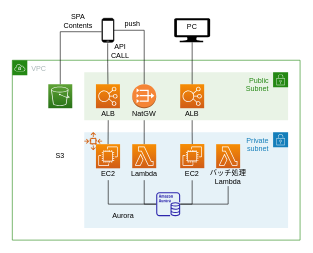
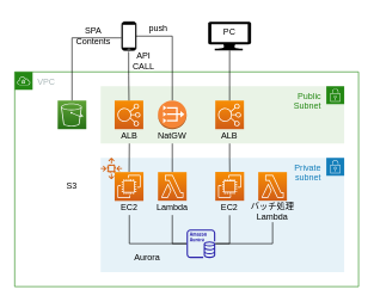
- <mxCell id="26" value="SPA&lt;br&gt;Contents" style="text;html=1;strokeColor=none;fillColor=none;align=center;verticalAlign=middle;whiteSpace=wrap;rounded=0;" parent="1" vertex="1"><mxGeometry x="100" width="60" height="30" as="geometry" y="20" /></mxCell>
+ <mxCell id="26" value="SPA&lt;br&gt;Contents" style="text;html=1;strokeColor=none;fillColor=none;align=center;verticalAlign=middle;whiteSpace=wrap;rounded=0;" parent="1" vertex="1"><mxGeometry x="100" y="35" width="60" height="30" as="geometry" /></mxCell>
